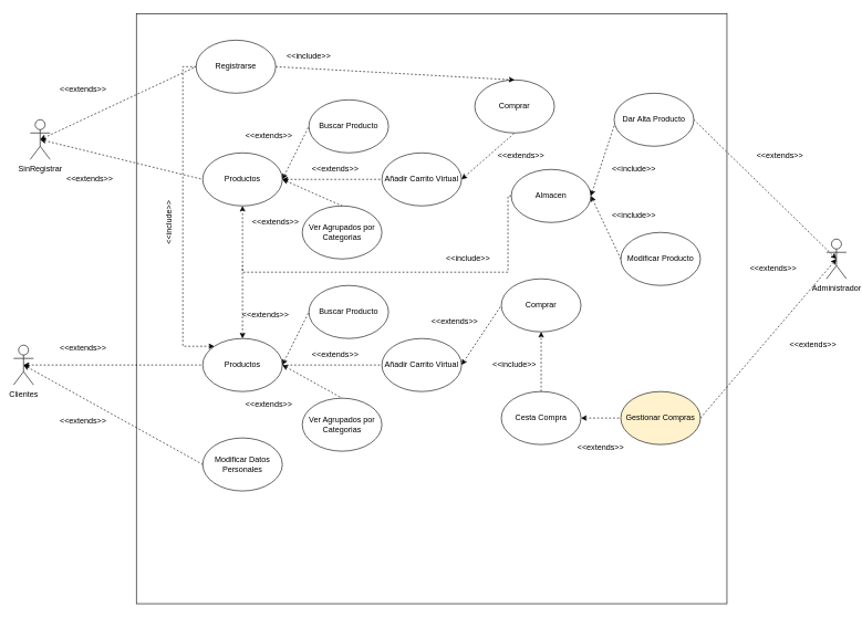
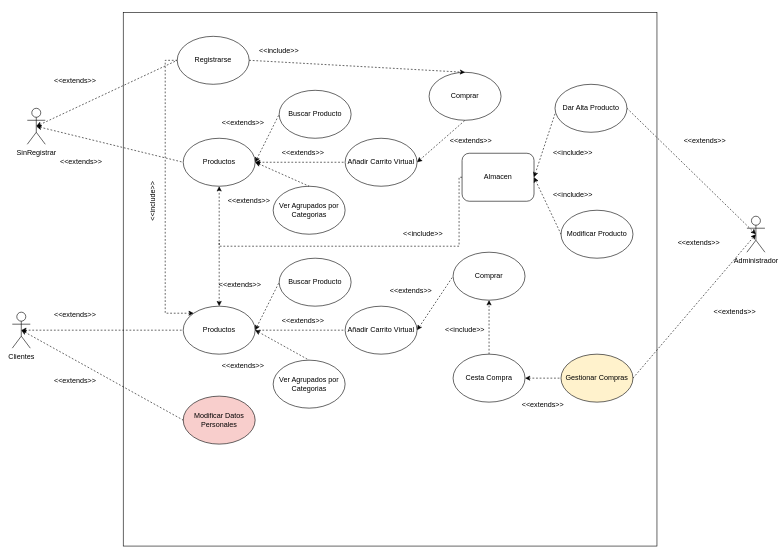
- <mxCell id="61" value="Almacen" style="ellipse;whiteSpace=wrap;html=1;" vertex="1" parent="1"><mxGeometry x="770" y="255" width="120" height="80" as="geometry" /></mxCell>
+ <mxCell id="61" value="Almacen" style="whiteSpace=wrap;html=1;rounded=1;" vertex="1" parent="1"><mxGeometry x="770" y="255" width="120" height="80" as="geometry" /></mxCell>
- <mxCell id="13" value="Modificar Datos Personales" style="ellipse;whiteSpace=wrap;html=1;" vertex="1" parent="1"><mxGeometry x="305" y="660" width="120" height="80" as="geometry" /></mxCell>
+ <mxCell id="13" value="Modificar Datos Personales" style="ellipse;whiteSpace=wrap;html=1;fillColor=#f8cecc;" vertex="1" parent="1"><mxGeometry x="305" y="660" width="120" height="80" as="geometry" /></mxCell>
